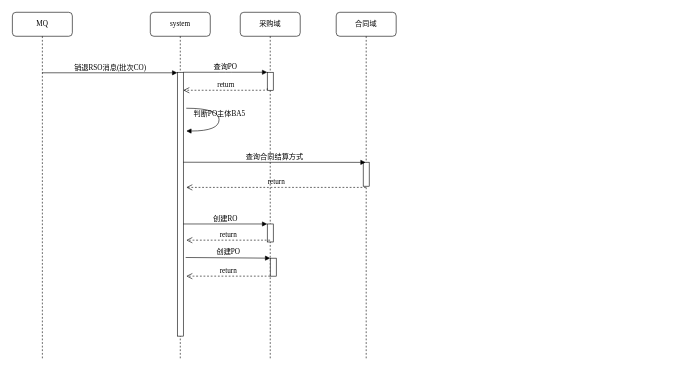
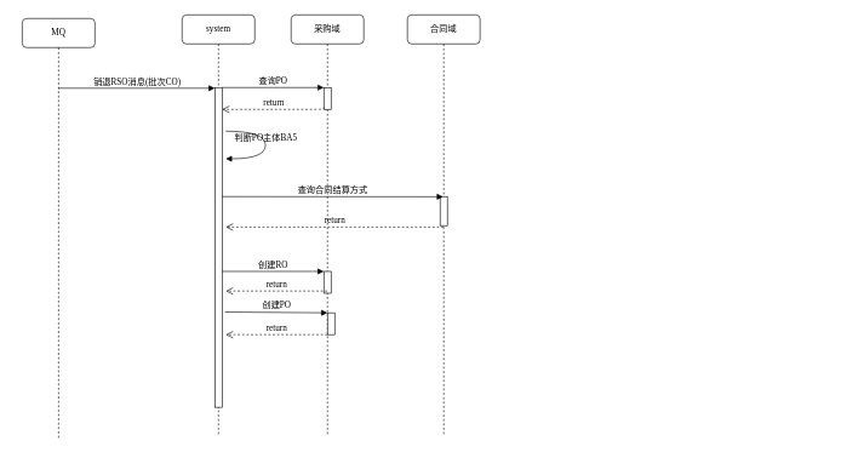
- <mxCell id="8" value="MQ" style="shape=umlLifeline;perimeter=lifelinePerimeter;whiteSpace=wrap;html=1;container=1;collapsible=0;recursiveResize=0;outlineConnect=0;rounded=1;shadow=0;comic=0;labelBackgroundColor=none;strokeWidth=1;fontFamily=Verdana;fontSize=12;align=center;" parent="1" vertex="1"><mxGeometry x="20" y="20" width="100" height="580" as="geometry" /></mxCell>
+ <mxCell id="8" value="MQ" style="shape=umlLifeline;perimeter=lifelinePerimeter;whiteSpace=wrap;html=1;container=1;collapsible=0;recursiveResize=0;outlineConnect=0;rounded=1;shadow=0;comic=0;labelBackgroundColor=none;strokeWidth=1;fontFamily=Verdana;fontSize=12;align=center;" parent="1" vertex="1"><mxGeometry x="30" y="25" width="100" height="580" as="geometry" /></mxCell>
